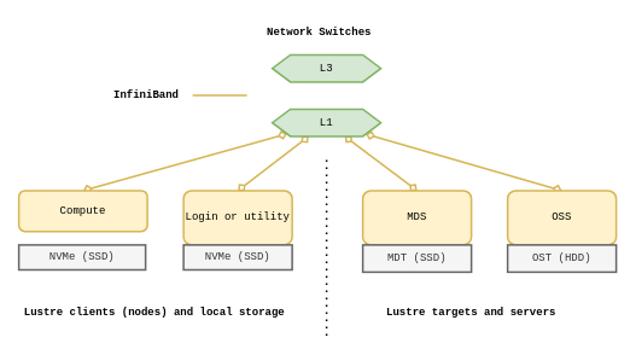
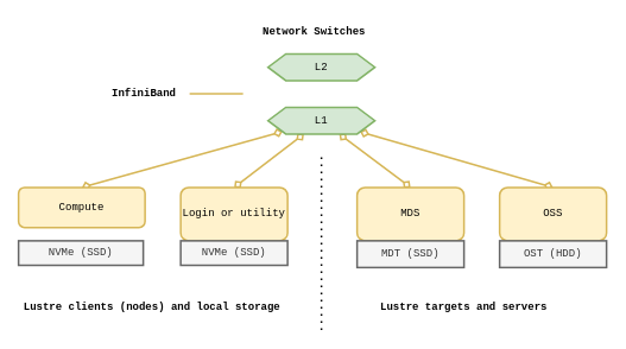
- <mxCell id="15" value="L3" style="shape=hexagon;perimeter=hexagonPerimeter2;whiteSpace=wrap;html=1;fixedSize=1;fontFamily=Courier New;fontSize=12;align=center;strokeColor=#82b366;strokeWidth=2;fillColor=#d5e8d4;" parent="1" vertex="1"><mxGeometry x="300" y="60" width="120" height="30" as="geometry" /></mxCell>
+ <mxCell id="15" value="L2" style="shape=hexagon;perimeter=hexagonPerimeter2;whiteSpace=wrap;html=1;fixedSize=1;fontFamily=Courier New;fontSize=12;align=center;strokeColor=#82b366;strokeWidth=2;fillColor=#d5e8d4;" parent="1" vertex="1"><mxGeometry x="300" y="60" width="120" height="30" as="geometry" /></mxCell>
